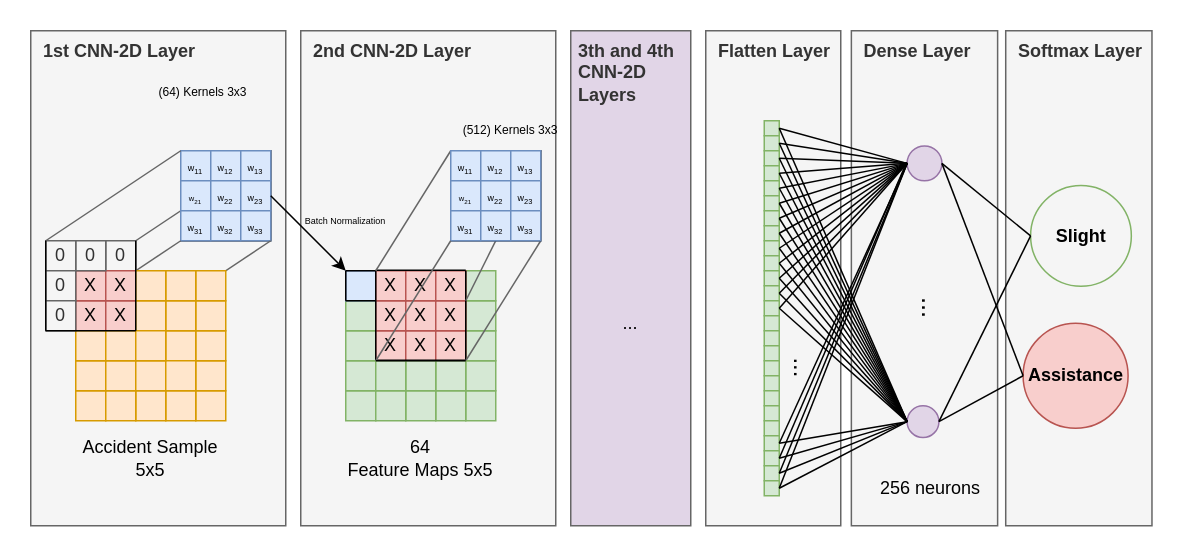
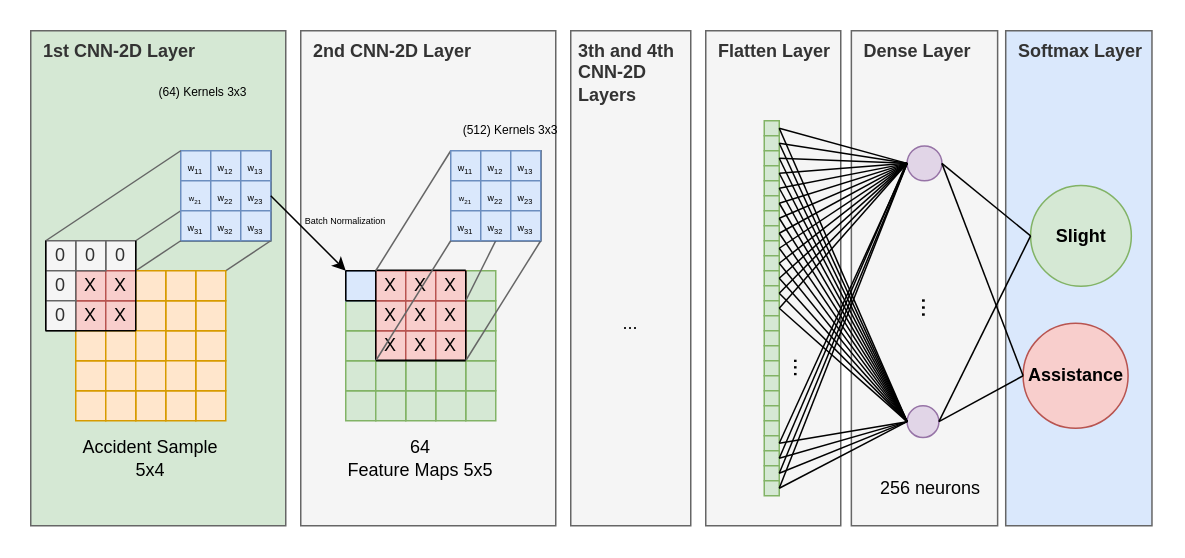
- <mxCell id="2" value="&lt;b&gt;&amp;nbsp; 1st CNN-2D Layer&lt;/b&gt;" style="rounded=0;whiteSpace=wrap;html=1;fillColor=#f5f5f5;strokeColor=#666666;fontColor=#333333;horizontal=1;verticalAlign=top;align=left;" parent="1" vertex="1"><mxGeometry x="20" y="20" width="170" height="330" as="geometry" /></mxCell>
+ <mxCell id="2" value="&lt;b&gt;&amp;nbsp; 1st CNN-2D Layer&lt;/b&gt;" style="rounded=0;whiteSpace=wrap;html=1;fillColor=#d5e8d4;strokeColor=#666666;fontColor=#333333;horizontal=1;verticalAlign=top;align=left;" parent="1" vertex="1"><mxGeometry x="20" y="20" width="170" height="330" as="geometry" /></mxCell>
- <mxCell id="127" value="&lt;b&gt;&amp;nbsp; Softmax Layer&lt;/b&gt;" style="rounded=0;whiteSpace=wrap;html=1;fillColor=#f5f5f5;strokeColor=#666666;fontColor=#333333;horizontal=1;verticalAlign=top;align=left;" vertex="1" parent="126"><mxGeometry width="97.5" height="330" as="geometry" /></mxCell>
+ <mxCell id="127" value="&lt;b&gt;&amp;nbsp; Softmax Layer&lt;/b&gt;" style="rounded=0;whiteSpace=wrap;html=1;fillColor=#dae8fc;strokeColor=#666666;fontColor=#333333;horizontal=1;verticalAlign=top;align=left;" vertex="1" parent="126"><mxGeometry width="97.5" height="330" as="geometry" /></mxCell>
- <mxCell id="128" value="&lt;b&gt;Slight&lt;/b&gt;" style="ellipse;whiteSpace=wrap;html=1;aspect=fixed;fillColor=#f5f5f5;strokeColor=#82b366;" vertex="1" parent="126"><mxGeometry x="16.59" y="103.19" width="67.16" height="67.16" as="geometry" /></mxCell>
+ <mxCell id="128" value="&lt;b&gt;Slight&lt;/b&gt;" style="ellipse;whiteSpace=wrap;html=1;aspect=fixed;fillColor=#d5e8d4;strokeColor=#82b366;" vertex="1" parent="126"><mxGeometry x="16.59" y="103.19" width="67.16" height="67.16" as="geometry" /></mxCell>
- <mxCell id="145" value="&lt;b&gt;&amp;nbsp;3th and 4th&lt;br&gt;&amp;nbsp;CNN-2D&amp;nbsp; &amp;nbsp;Layers&lt;br&gt;&lt;/b&gt;" style="rounded=0;whiteSpace=wrap;html=1;fillColor=#e1d5e7;strokeColor=#666666;fontColor=#333333;horizontal=1;verticalAlign=top;align=left;" vertex="1" parent="1"><mxGeometry x="380" y="20" width="80" height="330" as="geometry" /></mxCell>
+ <mxCell id="145" value="&lt;b&gt;&amp;nbsp;3th and 4th&lt;br&gt;&amp;nbsp;CNN-2D&amp;nbsp; &amp;nbsp;Layers&lt;br&gt;&lt;/b&gt;" style="rounded=0;whiteSpace=wrap;html=1;fillColor=#f5f5f5;strokeColor=#666666;fontColor=#333333;horizontal=1;verticalAlign=top;align=left;" vertex="1" parent="1"><mxGeometry x="380" y="20" width="80" height="330" as="geometry" /></mxCell>
- <mxCell id="208" value="Accident Sample&lt;br&gt;5x5" style="text;html=1;strokeColor=none;fillColor=none;align=center;verticalAlign=middle;whiteSpace=wrap;rounded=0;" parent="172" vertex="1"><mxGeometry y="110" width="100" height="30" as="geometry" /></mxCell>
+ <mxCell id="208" value="Accident Sample&lt;br&gt;5x4" style="text;html=1;strokeColor=none;fillColor=none;align=center;verticalAlign=middle;whiteSpace=wrap;rounded=0;" parent="172" vertex="1"><mxGeometry y="110" width="100" height="30" as="geometry" /></mxCell>
